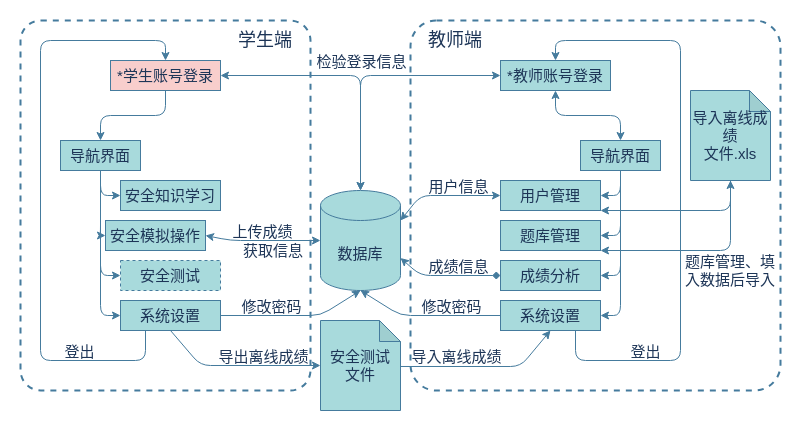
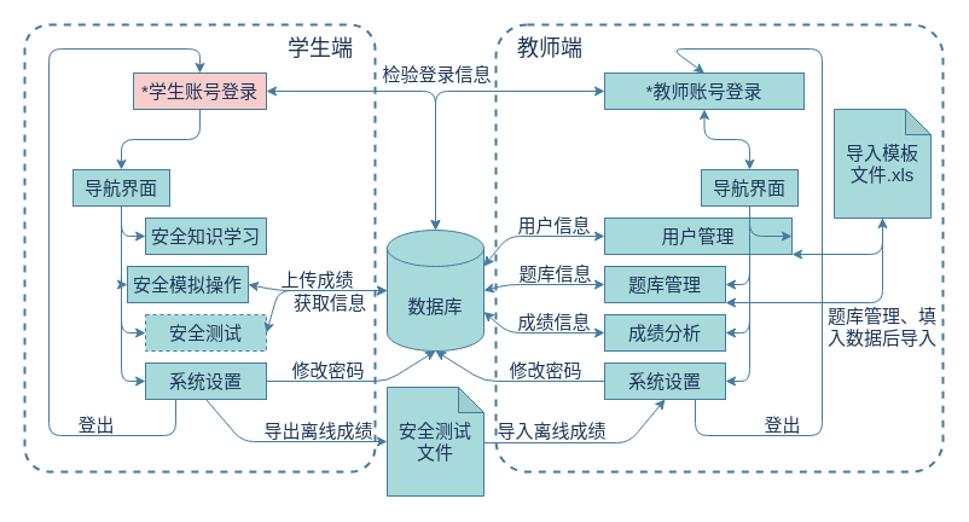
- <mxCell id="26" value="*教师账号登录" style="rounded=0;whiteSpace=wrap;html=1;sketch=0;strokeColor=#457B9D;fillColor=#A8DADC;fontColor=#1D3557;fontSize=15;" parent="1" vertex="1"><mxGeometry x="500" y="60" width="110" height="30" as="geometry" /></mxCell>
+ <mxCell id="26" value="*教师账号登录" style="rounded=0;whiteSpace=wrap;html=1;sketch=0;strokeColor=#457B9D;fillColor=#A8DADC;fontColor=#1D3557;fontSize=15;" parent="1" vertex="1"><mxGeometry x="500" y="60" width="165" height="30" as="geometry" /></mxCell>
- <mxCell id="54" value="&lt;span style=&quot;font-size: 15px&quot;&gt;导入离线成绩&lt;br&gt;文件.xls&lt;/span&gt;" style="shape=note;whiteSpace=wrap;html=1;backgroundOutline=1;darkOpacity=0.05;rounded=0;sketch=0;strokeColor=#457B9D;fillColor=#A8DADC;fontColor=#1D3557;size=21;" parent="1" vertex="1"><mxGeometry x="690" y="90" width="80" height="90" as="geometry" /></mxCell>
+ <mxCell id="54" value="&lt;span style=&quot;font-size: 15px&quot;&gt;导入模板&lt;br&gt;文件.xls&lt;/span&gt;" style="shape=note;whiteSpace=wrap;html=1;backgroundOutline=1;darkOpacity=0.05;rounded=0;sketch=0;strokeColor=#457B9D;fillColor=#A8DADC;fontColor=#1D3557;size=21;" parent="1" vertex="1"><mxGeometry x="690" y="90" width="80" height="90" as="geometry" /></mxCell>
- <mxCell id="27" value="用户管理" style="rounded=0;whiteSpace=wrap;html=1;sketch=0;strokeColor=#457B9D;fillColor=#A8DADC;fontColor=#1D3557;fontSize=15;" parent="1" vertex="1"><mxGeometry x="500" y="180" width="100" height="30" as="geometry" /></mxCell>
+ <mxCell id="27" value="用户管理" style="rounded=0;whiteSpace=wrap;html=1;sketch=0;strokeColor=#457B9D;fillColor=#A8DADC;fontColor=#1D3557;fontSize=15;" parent="1" vertex="1"><mxGeometry x="500" y="180" width="155" height="30" as="geometry" /></mxCell>
+ <mxCell id="37" value="" style="endArrow=classic;html=1;strokeColor=#457B9D;fillColor=#A8DADC;fontSize=15;fontColor=#1D3557;exitX=1;exitY=0.5;exitDx=0;exitDy=0;entryX=0;entryY=0.5;entryDx=0;entryDy=0;exitPerimeter=0;startArrow=classic;startFill=1;labelBackgroundColor=#F1FAEE;" parent="1" source="4" target="29" edge="1"><mxGeometry width="50" height="50" relative="1" as="geometry"><mxPoint x="410" y="295" as="sourcePoint" /><mxPoint x="510" y="250" as="targetPoint" /><Array as="points"><mxPoint x="420" y="235" /></Array></mxGeometry></mxCell>
+ <mxCell id="38" value="题库信息" style="edgeLabel;html=1;align=center;verticalAlign=middle;resizable=0;points=[];fontColor=#1D3557;fontSize=15;labelBackgroundColor=none;" parent="37" vertex="1" connectable="0"><mxGeometry x="-0.08" y="1" relative="1" as="geometry"><mxPoint x="13.1" y="-9" as="offset" /></mxGeometry></mxCell>
+ <mxCell id="17" value="" style="endArrow=classic;html=1;strokeColor=#457B9D;fillColor=#A8DADC;fontSize=15;fontColor=#1D3557;exitX=1;exitY=0.5;exitDx=0;exitDy=0;entryX=0;entryY=0.5;entryDx=0;entryDy=0;entryPerimeter=0;startArrow=classic;startFill=1;labelBackgroundColor=#F1FAEE;" parent="1" source="10" target="4" edge="1"><mxGeometry width="50" height="50" relative="1" as="geometry"><mxPoint x="280" y="350" as="sourcePoint" /><mxPoint x="240" y="250" as="targetPoint" /><Array as="points"><mxPoint x="230" y="240" /></Array></mxGeometry></mxCell>
- <mxCell id="35" value="" style="endArrow=diamond;html=1;strokeColor=#457B9D;fillColor=#A8DADC;fontSize=15;fontColor=#1D3557;entryX=0;entryY=0.5;entryDx=0;entryDy=0;exitX=1;exitY=0;exitDx=0;exitDy=67.5;exitPerimeter=0;startArrow=classic;startFill=1;labelBackgroundColor=#F1FAEE;" parent="1" source="4" target="28" edge="1"><mxGeometry width="50" height="50" relative="1" as="geometry"><mxPoint x="450" y="410" as="sourcePoint" /><mxPoint x="550" y="415" as="targetPoint" /><Array as="points"><mxPoint x="420" y="275" /></Array></mxGeometry></mxCell>
+ <mxCell id="35" value="" style="endArrow=classic;html=1;strokeColor=#457B9D;fillColor=#A8DADC;fontSize=15;fontColor=#1D3557;entryX=0;entryY=0.5;entryDx=0;entryDy=0;exitX=1;exitY=0;exitDx=0;exitDy=67.5;exitPerimeter=0;startArrow=classic;startFill=1;labelBackgroundColor=#F1FAEE;" parent="1" source="4" target="28" edge="1"><mxGeometry width="50" height="50" relative="1" as="geometry"><mxPoint x="450" y="410" as="sourcePoint" /><mxPoint x="550" y="415" as="targetPoint" /><Array as="points"><mxPoint x="420" y="275" /></Array></mxGeometry></mxCell>
